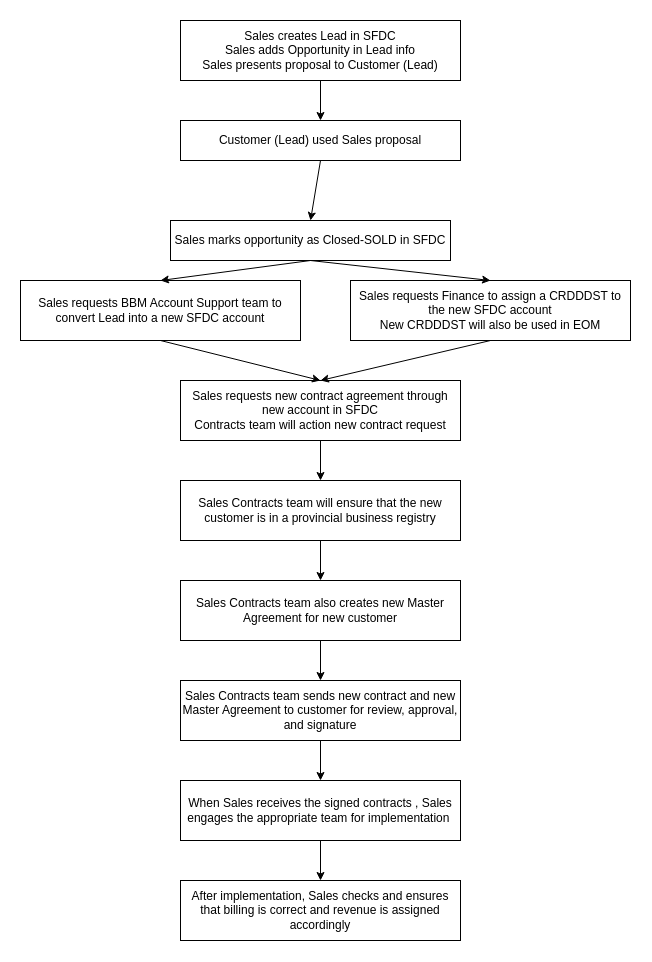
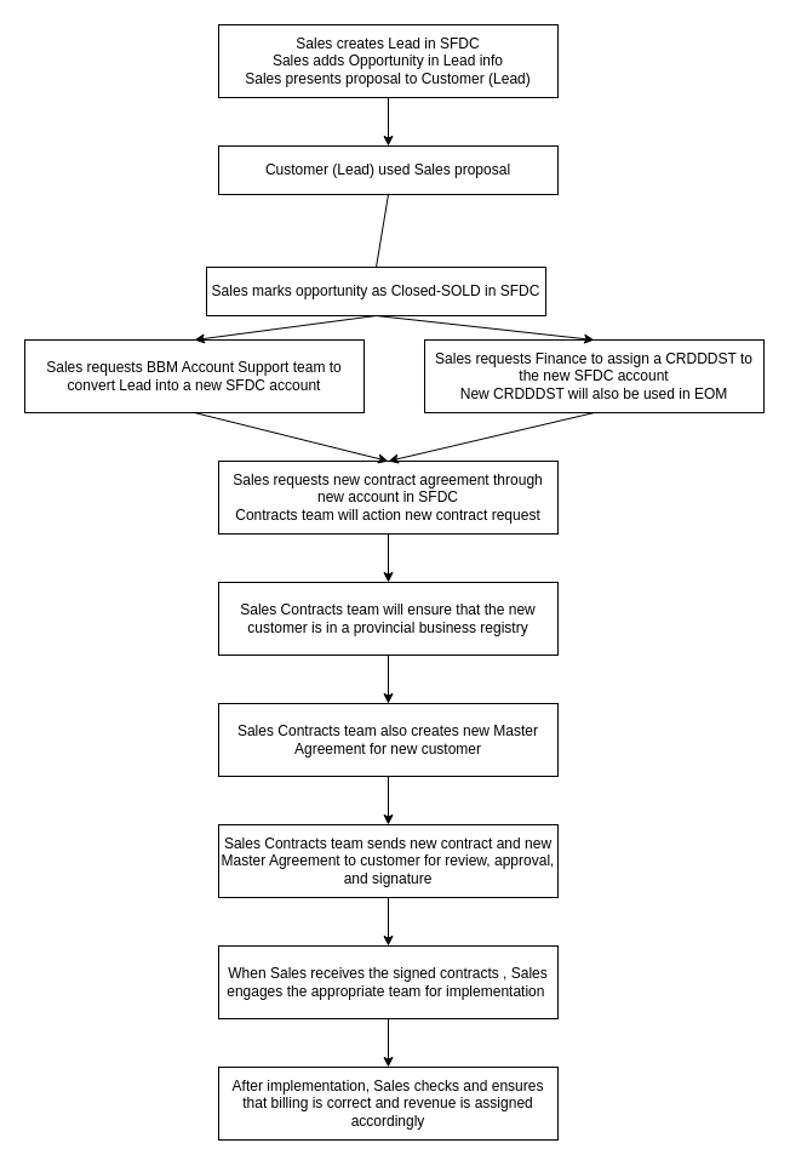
- <mxCell id="6" value="" style="endArrow=classic;html=1;rounded=0;entryX=0.5;entryY=0;entryDx=0;entryDy=0;exitX=0.5;exitY=1;exitDx=0;exitDy=0;" edge="1" parent="1" source="3" target="5"><mxGeometry width="50" height="50" relative="1" as="geometry"><mxPoint x="340" y="380" as="sourcePoint" /><mxPoint x="390" y="330" as="targetPoint" /></mxGeometry></mxCell>
+ <mxCell id="6" value="" style="endArrow=none;html=1;rounded=0;entryX=0.5;entryY=0;entryDx=0;entryDy=0;exitX=0.5;exitY=1;exitDx=0;exitDy=0;" edge="1" parent="1" source="3" target="5"><mxGeometry width="50" height="50" relative="1" as="geometry"><mxPoint x="340" y="380" as="sourcePoint" /><mxPoint x="390" y="330" as="targetPoint" /></mxGeometry></mxCell>
